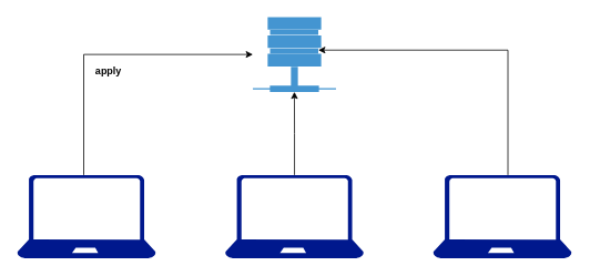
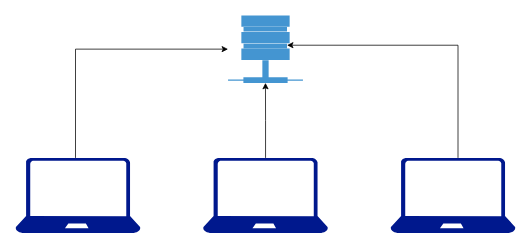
- <mxCell id="8" value="&lt;b&gt;apply&lt;/b&gt;" style="text;html=1;whiteSpace=wrap;strokeColor=none;fillColor=none;align=center;verticalAlign=middle;rounded=0;" vertex="1" parent="1"><mxGeometry x="100" y="70" width="60" height="30" as="geometry" /></mxCell>
